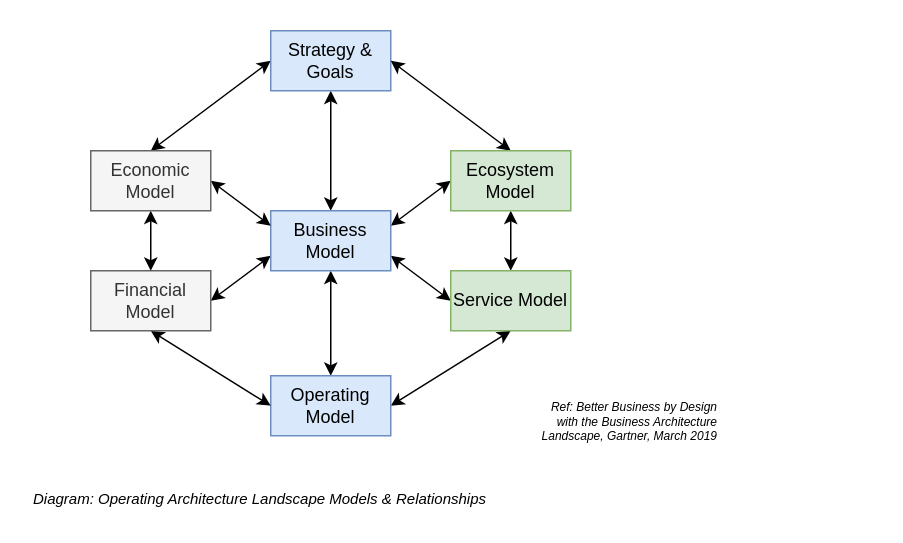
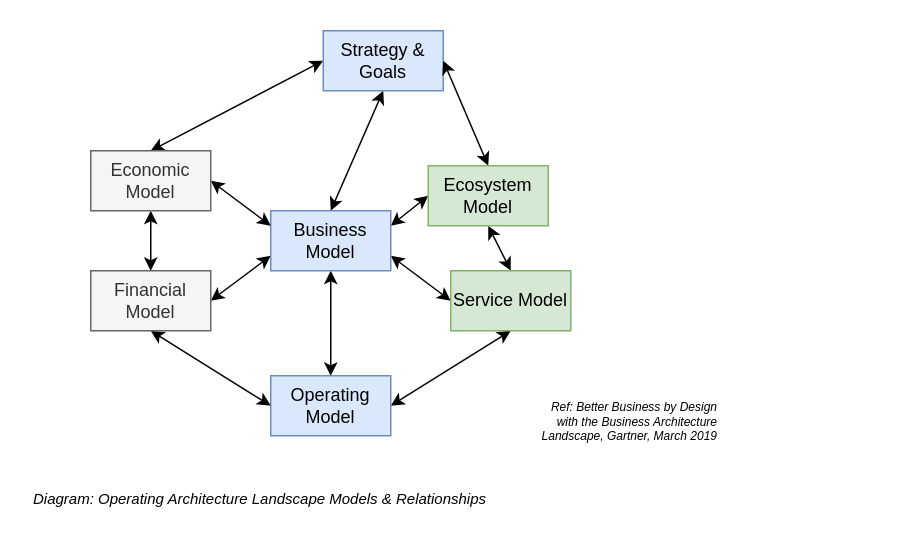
- <mxCell id="4" value="Strategy &amp;amp; Goals" style="rounded=0;whiteSpace=wrap;html=1;fillColor=#dae8fc;strokeColor=#6c8ebf;" parent="1" vertex="1"><mxGeometry x="180" y="20" width="80" height="40" as="geometry" /></mxCell>
+ <mxCell id="4" value="Strategy &amp;amp; Goals" style="rounded=0;whiteSpace=wrap;html=1;fillColor=#dae8fc;strokeColor=#6c8ebf;" parent="1" vertex="1"><mxGeometry x="215" y="20" width="80" height="40" as="geometry" /></mxCell>
- <mxCell id="8" value="Ecosystem Model" style="rounded=0;whiteSpace=wrap;html=1;fillColor=#d5e8d4;strokeColor=#82b366;" parent="1" vertex="1"><mxGeometry x="300" y="100" width="80" height="40" as="geometry" /></mxCell>
+ <mxCell id="8" value="Ecosystem Model" style="rounded=0;whiteSpace=wrap;html=1;fillColor=#d5e8d4;strokeColor=#82b366;" parent="1" vertex="1"><mxGeometry x="285" y="110" width="80" height="40" as="geometry" /></mxCell>
